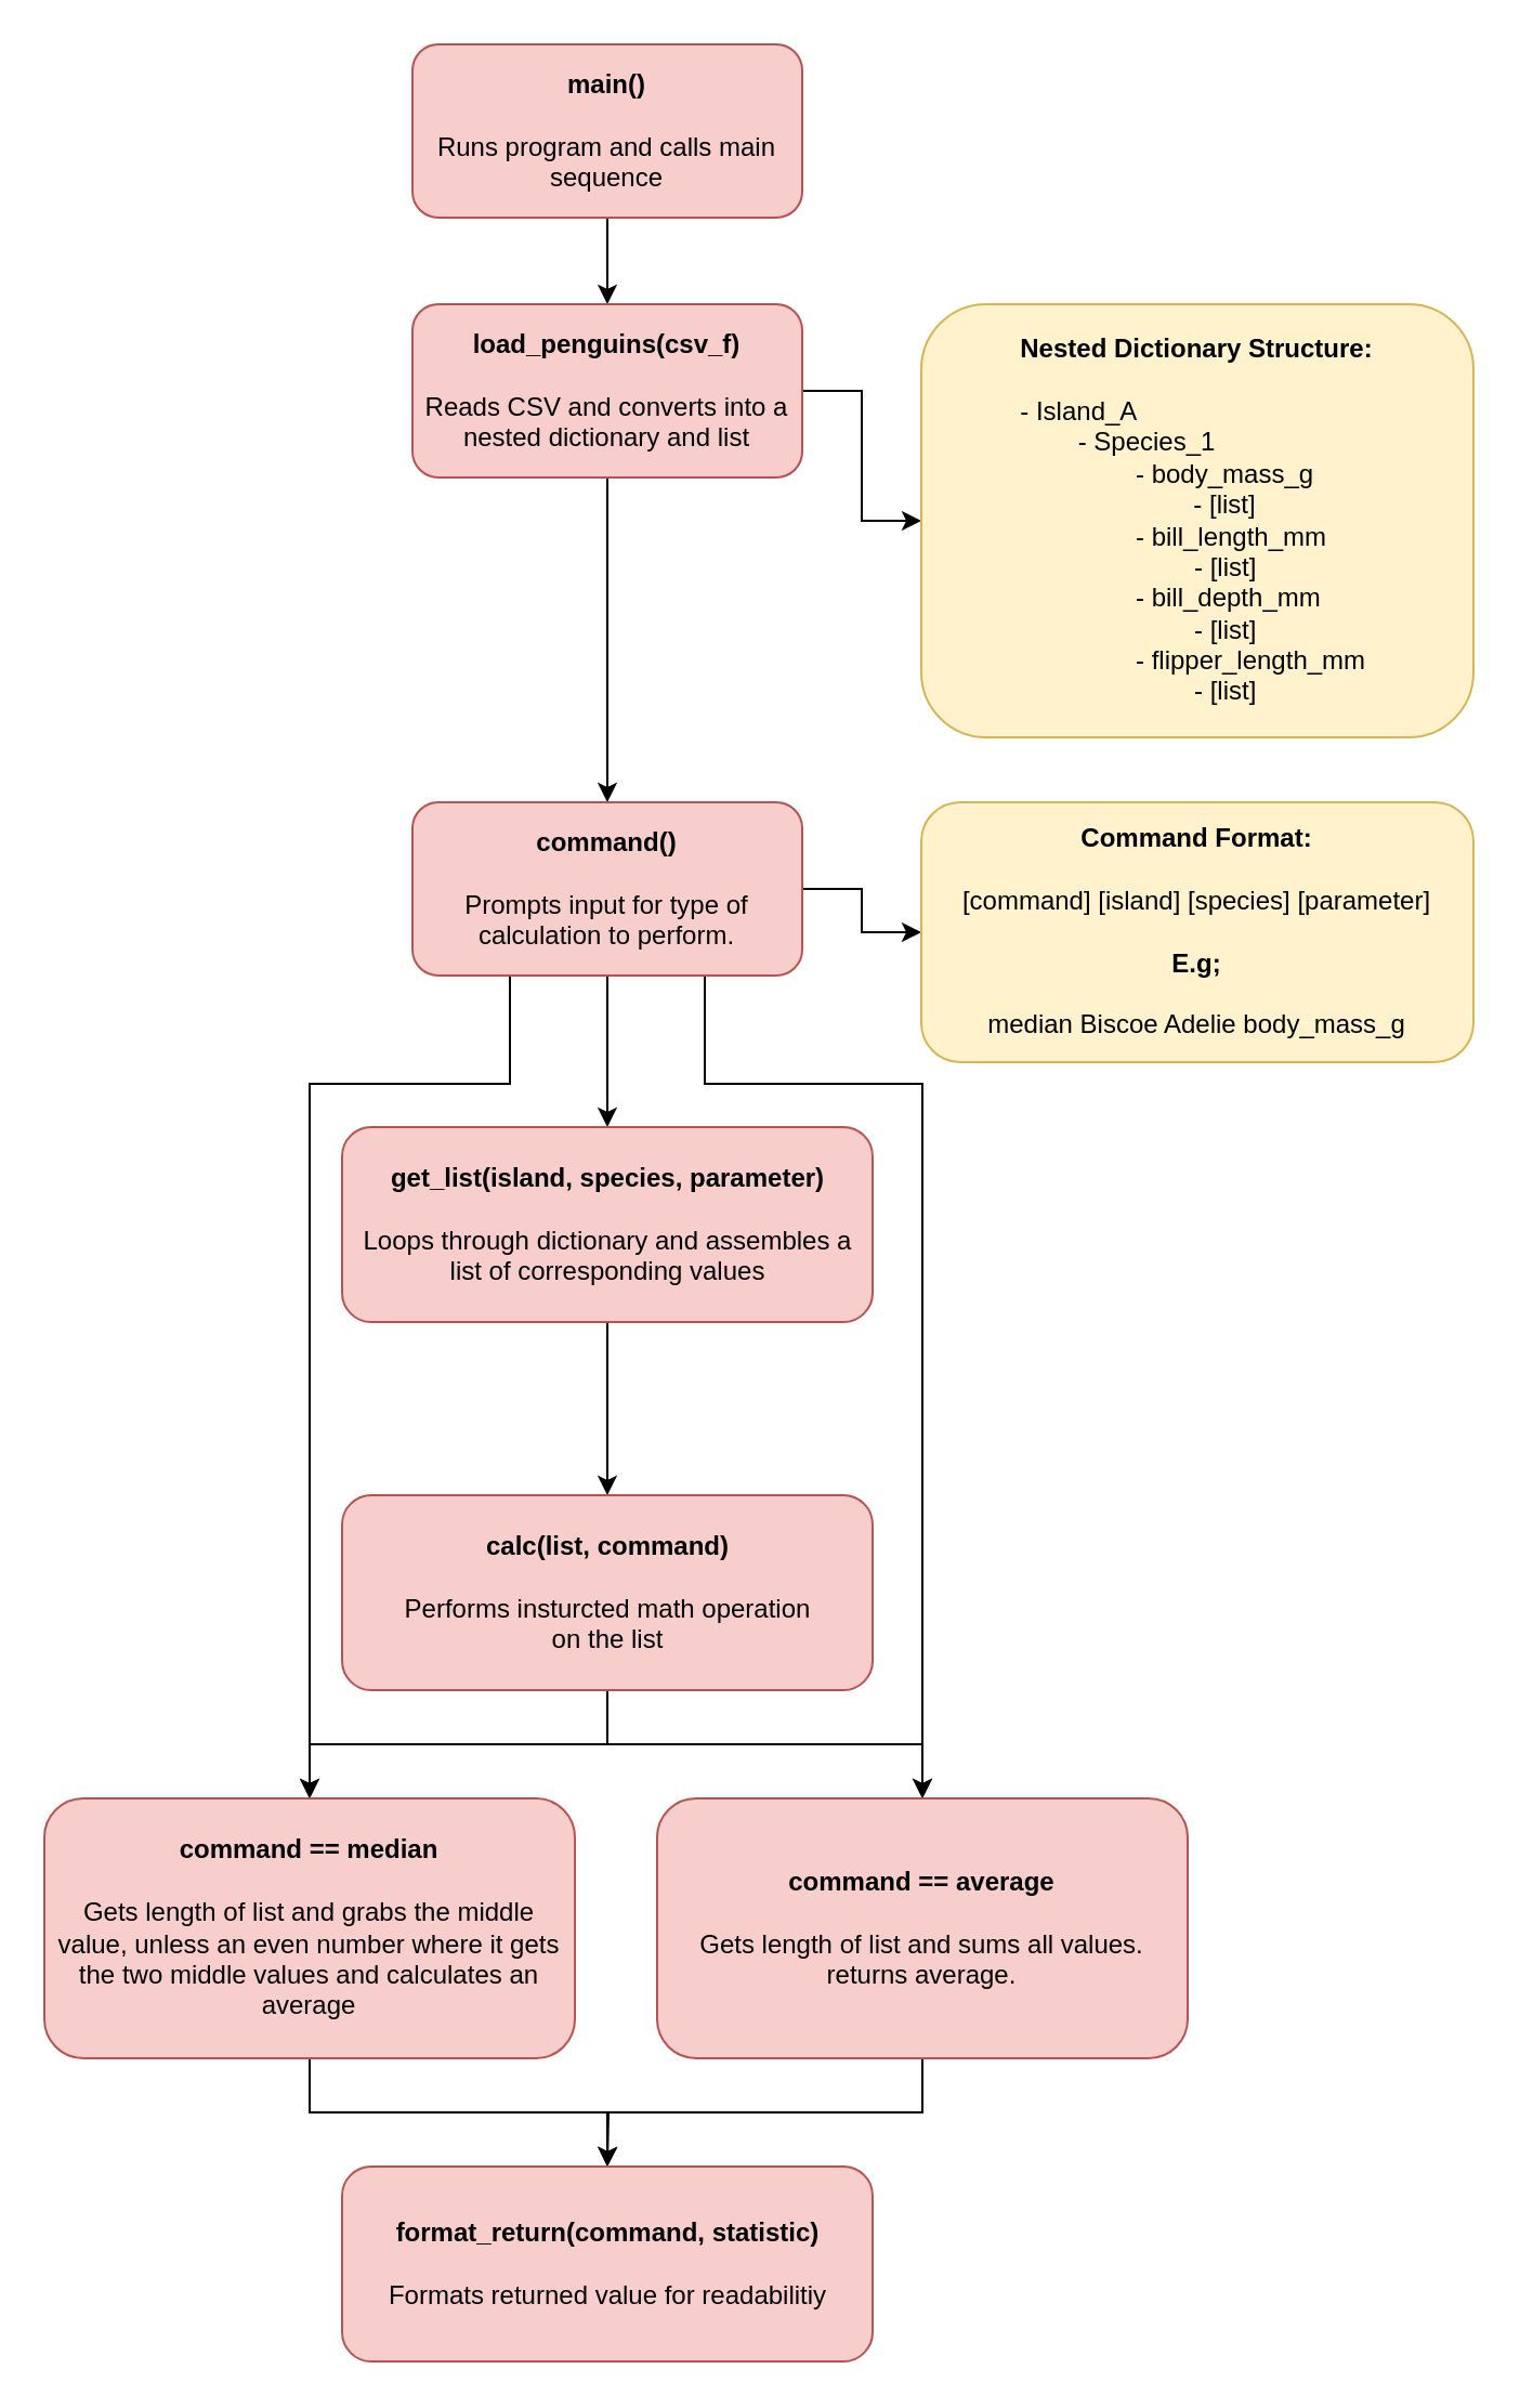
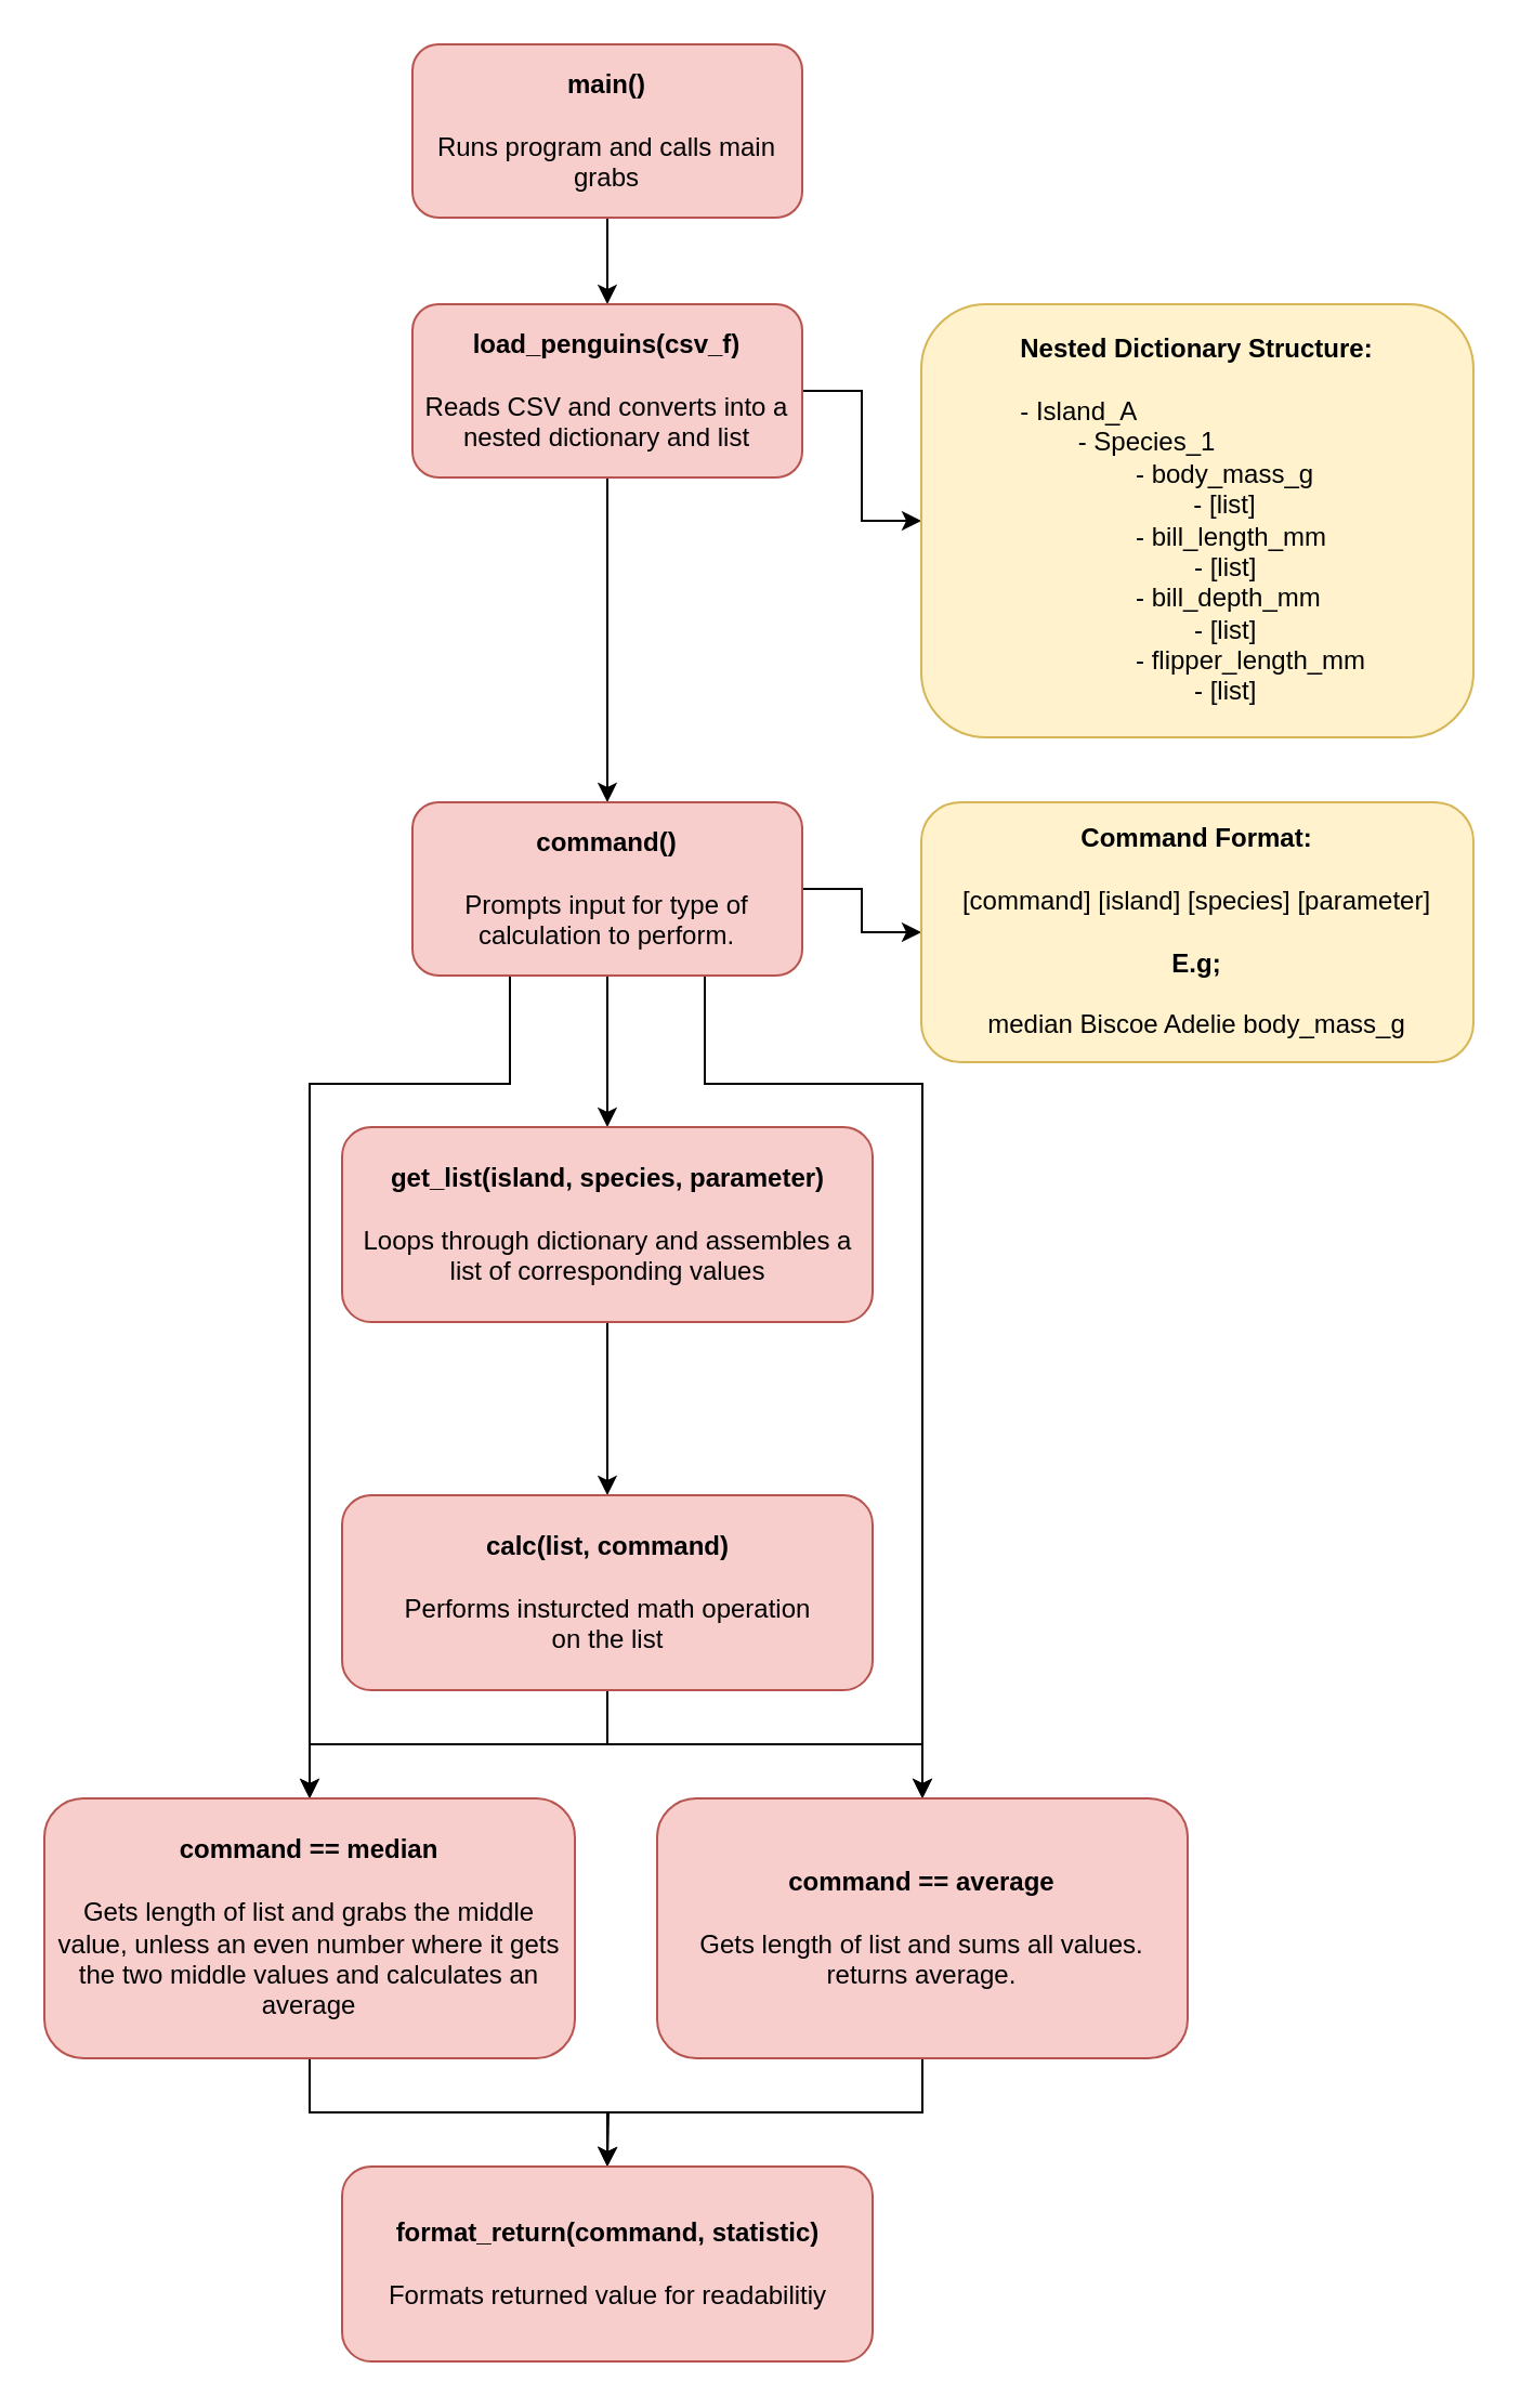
- <mxCell id="3" value="&lt;b&gt;main()&lt;/b&gt;&lt;div&gt;&lt;b&gt;&lt;br&gt;&lt;/b&gt;&lt;/div&gt;&lt;div&gt;Runs program and calls main sequence&lt;/div&gt;" style="rounded=1;whiteSpace=wrap;html=1;fillColor=#f8cecc;strokeColor=#b85450;" vertex="1" parent="1"><mxGeometry x="190" y="20" width="180" height="80" as="geometry" /></mxCell>
+ <mxCell id="3" value="&lt;b&gt;main()&lt;/b&gt;&lt;div&gt;&lt;b&gt;&lt;br&gt;&lt;/b&gt;&lt;/div&gt;&lt;div&gt;Runs program and calls main grabs&lt;/div&gt;" style="rounded=1;whiteSpace=wrap;html=1;fillColor=#f8cecc;strokeColor=#b85450;" vertex="1" parent="1"><mxGeometry x="190" y="20" width="180" height="80" as="geometry" /></mxCell>
